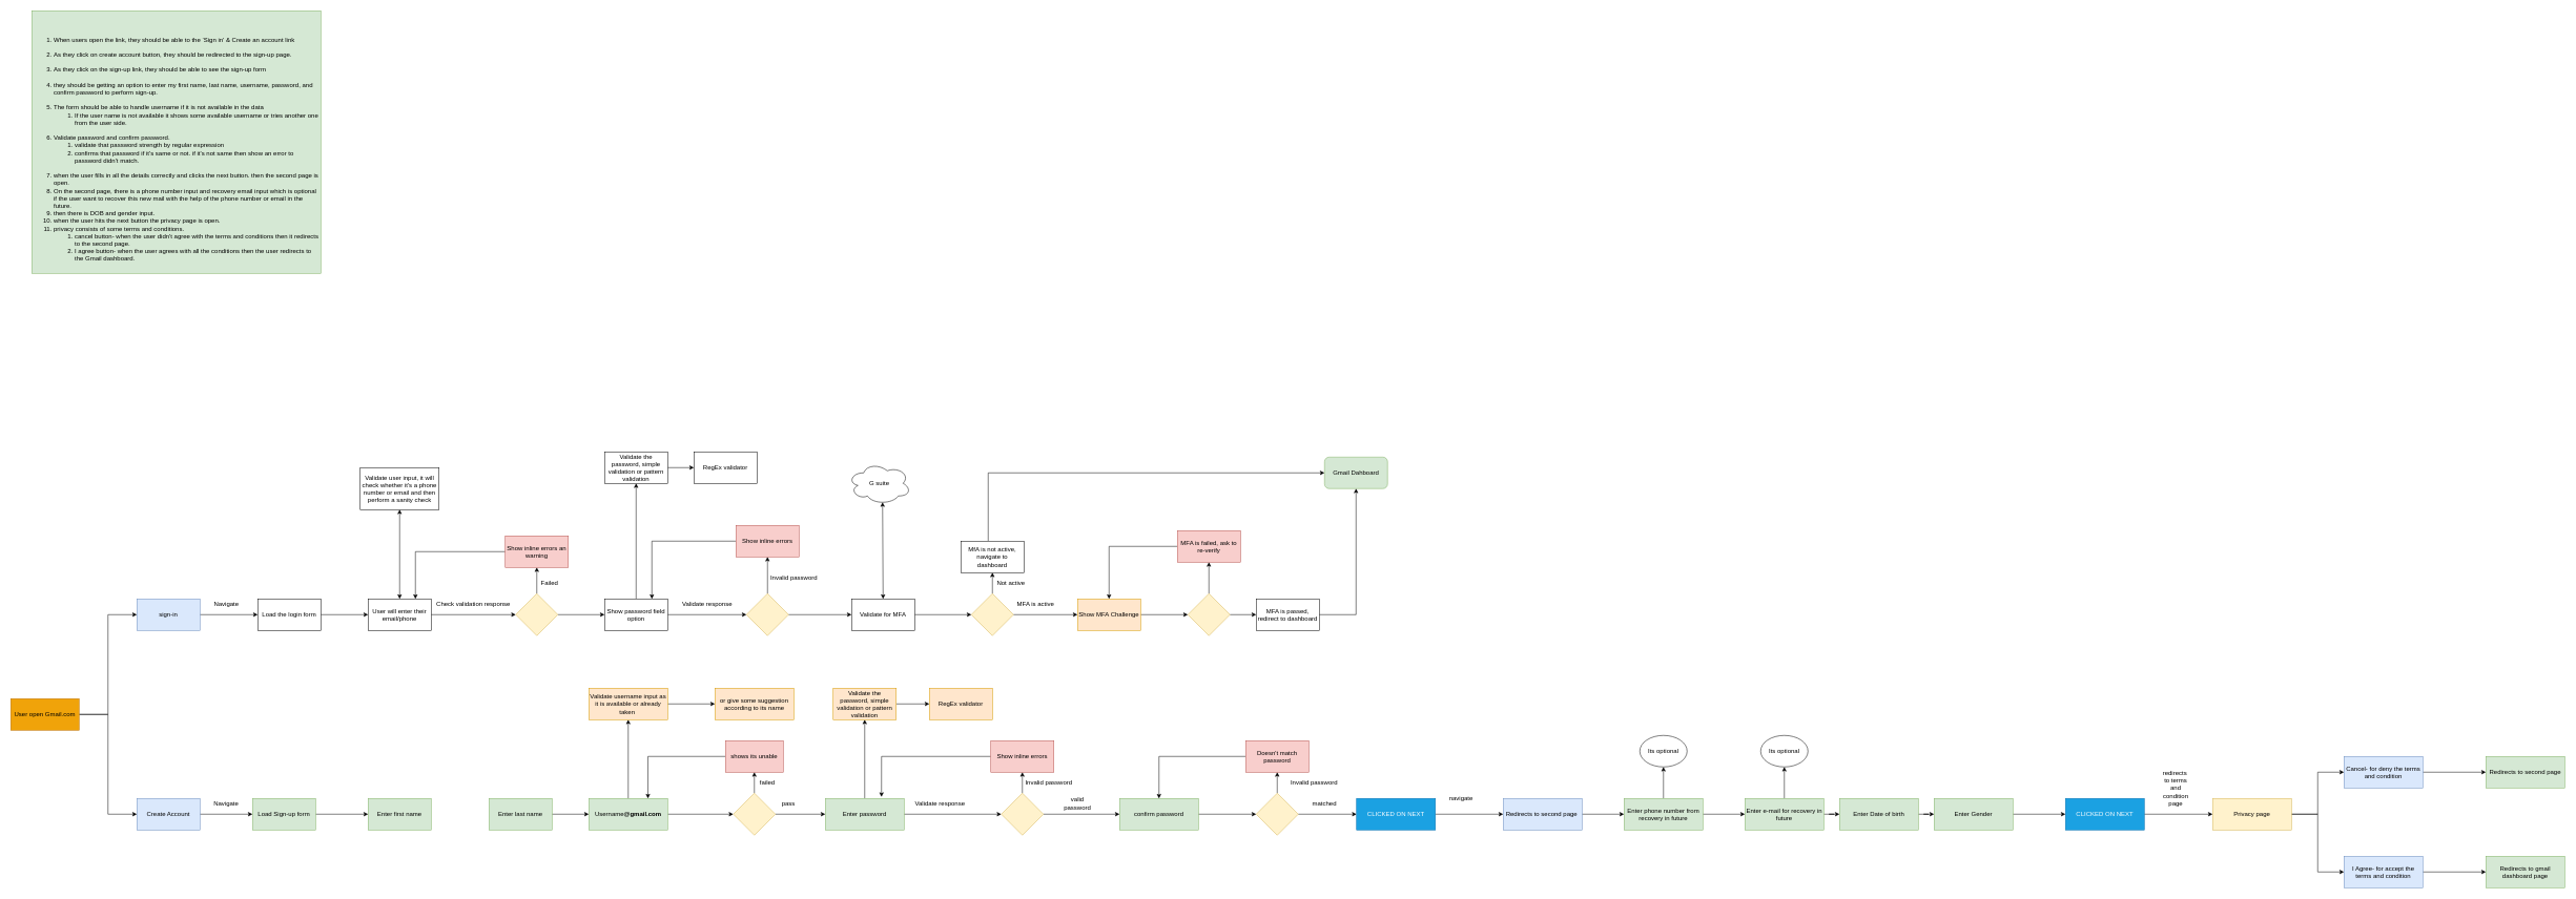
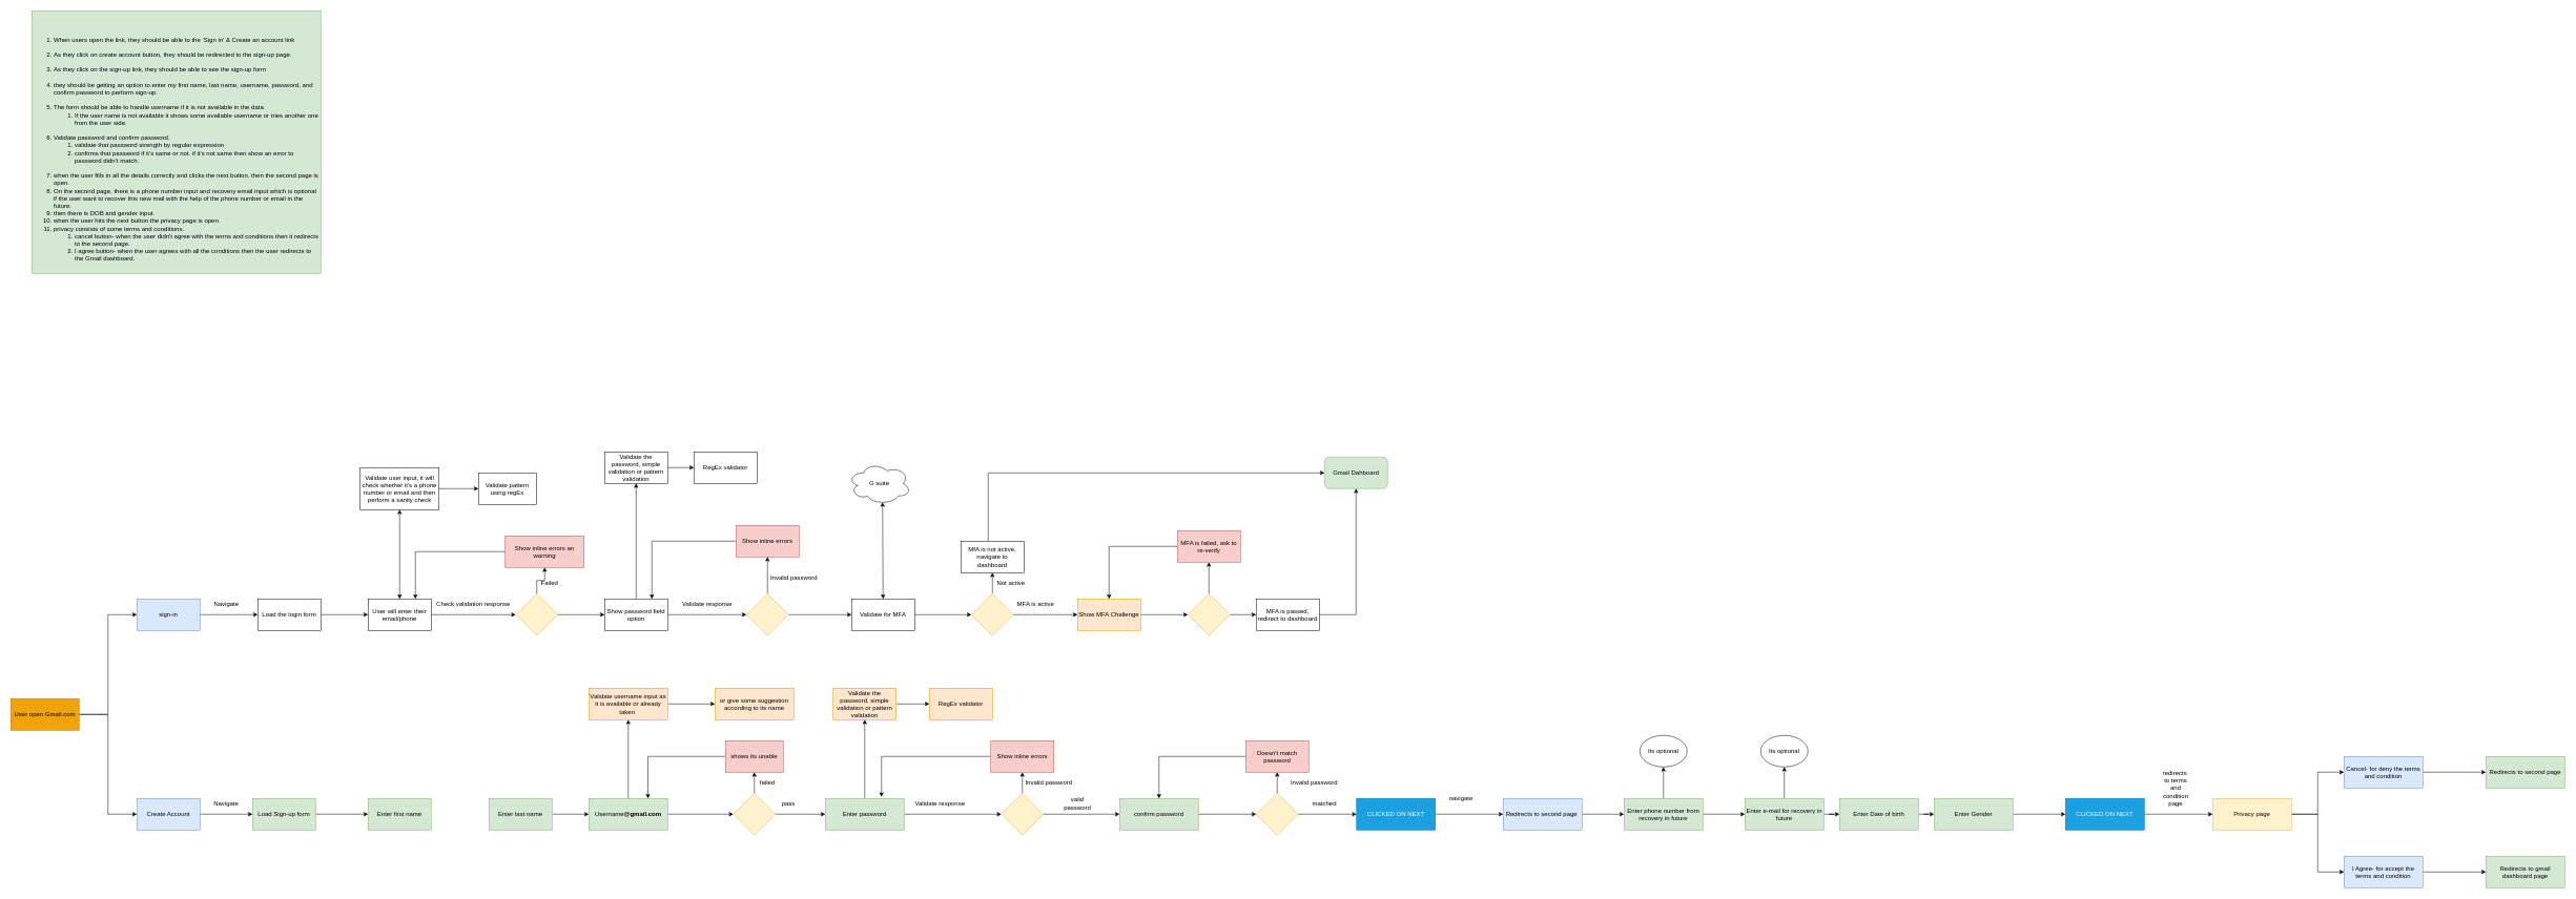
+ <mxCell id="15" style="edgeStyle=orthogonalEdgeStyle;rounded=0;orthogonalLoop=1;jettySize=auto;html=1;entryX=0;entryY=0.5;entryDx=0;entryDy=0;" parent="1" source="16" target="18" edge="1"><mxGeometry relative="1" as="geometry" /></mxCell>
+ <mxCell id="18" value="Validate pattern using regEx" style="rounded=0;whiteSpace=wrap;html=1;" parent="1" vertex="1"><mxGeometry x="910" y="900" width="110" height="60" as="geometry" /></mxCell>
- <mxCell id="24" value="Show inline errors an warning" style="rounded=0;whiteSpace=wrap;html=1;fillColor=#f8cecc;strokeColor=#b85450;" parent="1" vertex="1"><mxGeometry x="961" y="1020" width="120" height="60" as="geometry" /></mxCell>
+ <mxCell id="24" value="Show inline errors an warning" style="rounded=0;whiteSpace=wrap;html=1;fillColor=#f8cecc;strokeColor=#b85450;" parent="1" vertex="1"><mxGeometry x="961" y="1020" width="150" height="60" as="geometry" /></mxCell>
